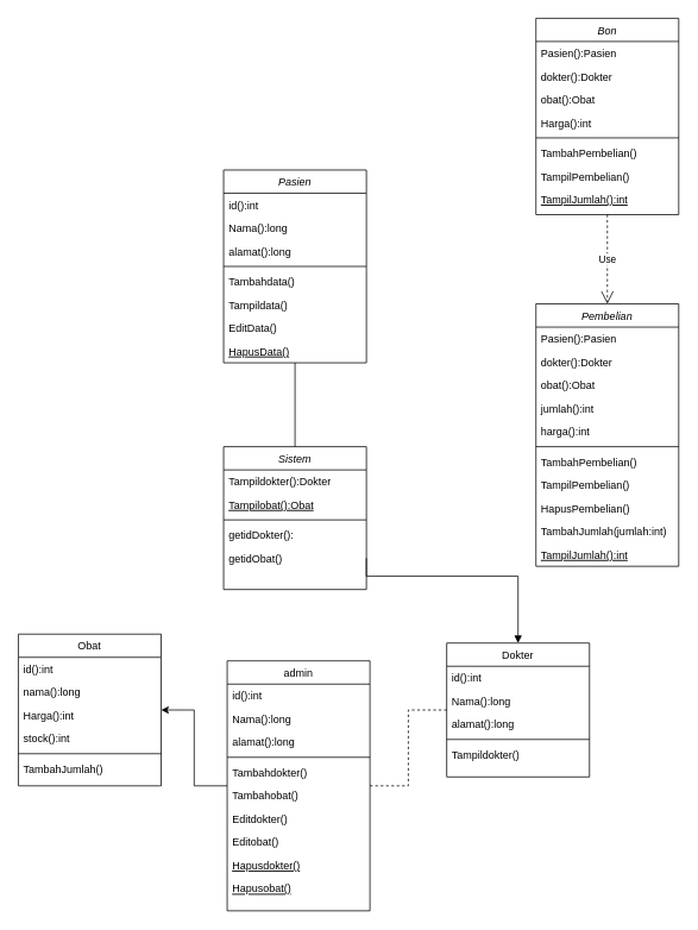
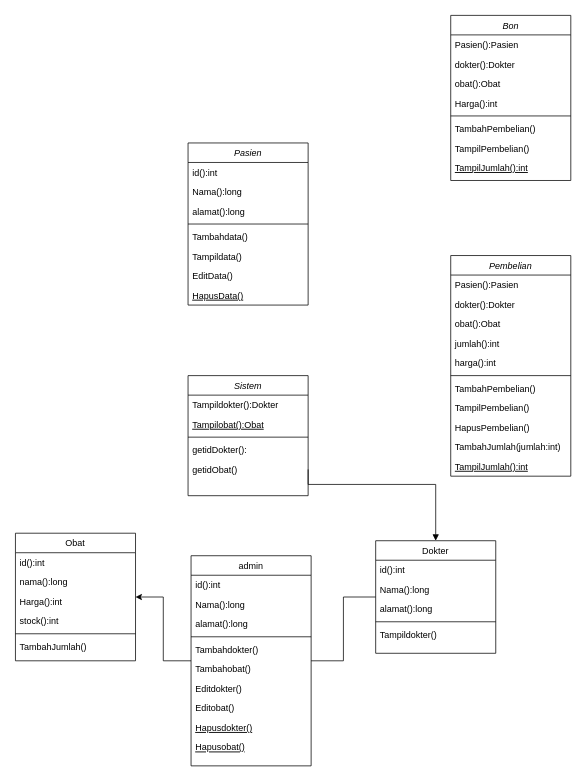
- <mxCell id="63" value="Use" style="endArrow=open;endSize=12;dashed=1;html=1;rounded=0;exitX=0.5;exitY=1;exitDx=0;exitDy=0;entryX=0.5;entryY=0;entryDx=0;entryDy=0;" edge="1" parent="1" source="53" target="35"><mxGeometry width="160" relative="1" as="geometry"><mxPoint x="600" y="300" as="sourcePoint" /><mxPoint x="760" y="300" as="targetPoint" /></mxGeometry></mxCell>
- <mxCell id="62" value="" style="endArrow=none;html=1;edgeStyle=orthogonalEdgeStyle;rounded=0;entryX=0.5;entryY=0;entryDx=0;entryDy=0;" edge="1" parent="1" source="9" target="47"><mxGeometry relative="1" as="geometry"><mxPoint x="330" y="410" as="sourcePoint" /><mxPoint x="420" y="470" as="targetPoint" /></mxGeometry></mxCell>
- <mxCell id="66" value="" style="endArrow=none;html=1;edgeStyle=orthogonalEdgeStyle;rounded=0;dashed=1;" edge="1" parent="1" source="24" target="18"><mxGeometry relative="1" as="geometry"><mxPoint x="264" y="909" as="sourcePoint" /><mxPoint x="190" y="805" as="targetPoint" /></mxGeometry></mxCell>
+ <mxCell id="66" value="" style="endArrow=none;html=1;edgeStyle=orthogonalEdgeStyle;rounded=0;" edge="1" parent="1" source="24" target="18"><mxGeometry relative="1" as="geometry"><mxPoint x="264" y="909" as="sourcePoint" /><mxPoint x="190" y="805" as="targetPoint" /></mxGeometry></mxCell>
